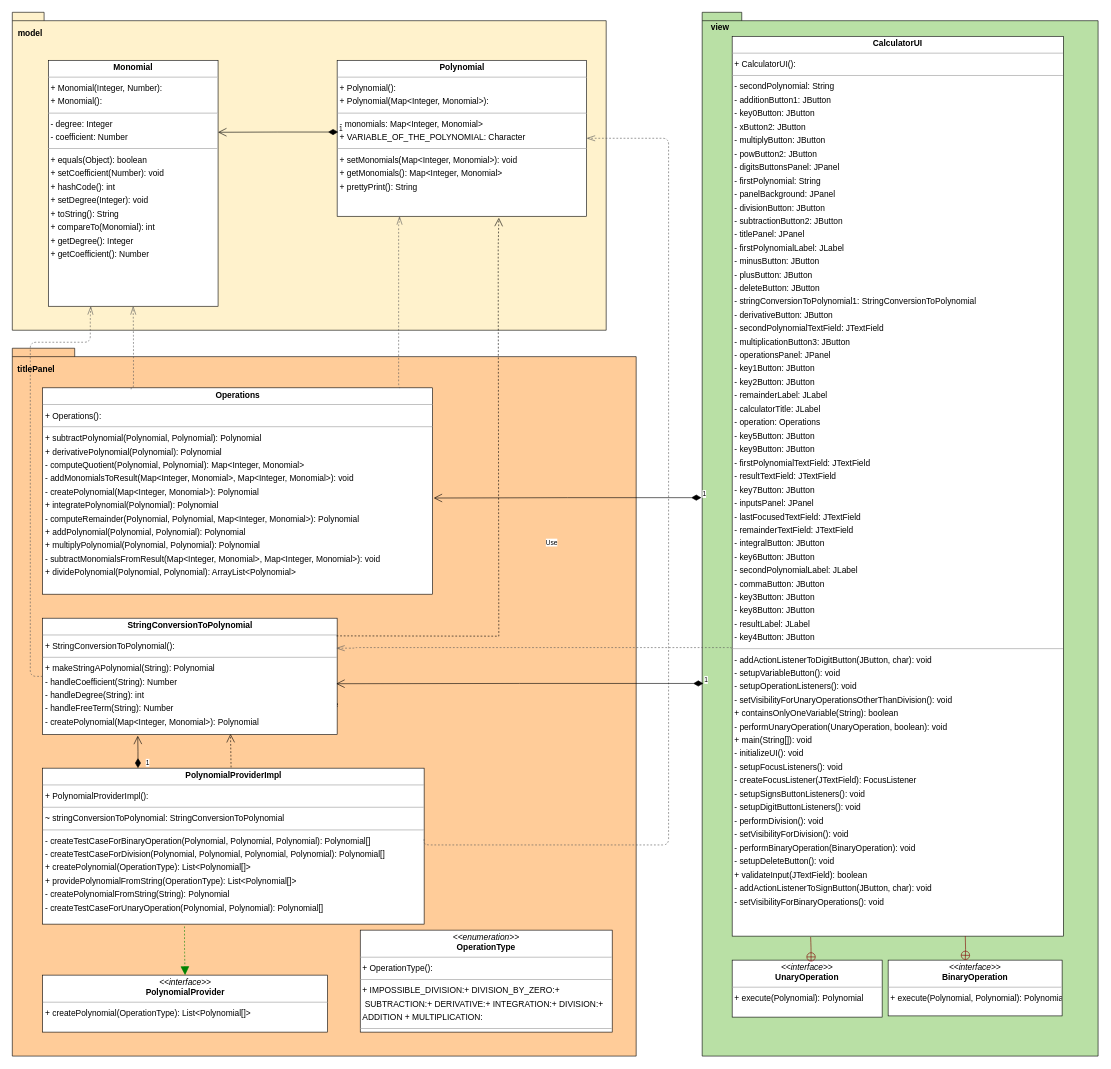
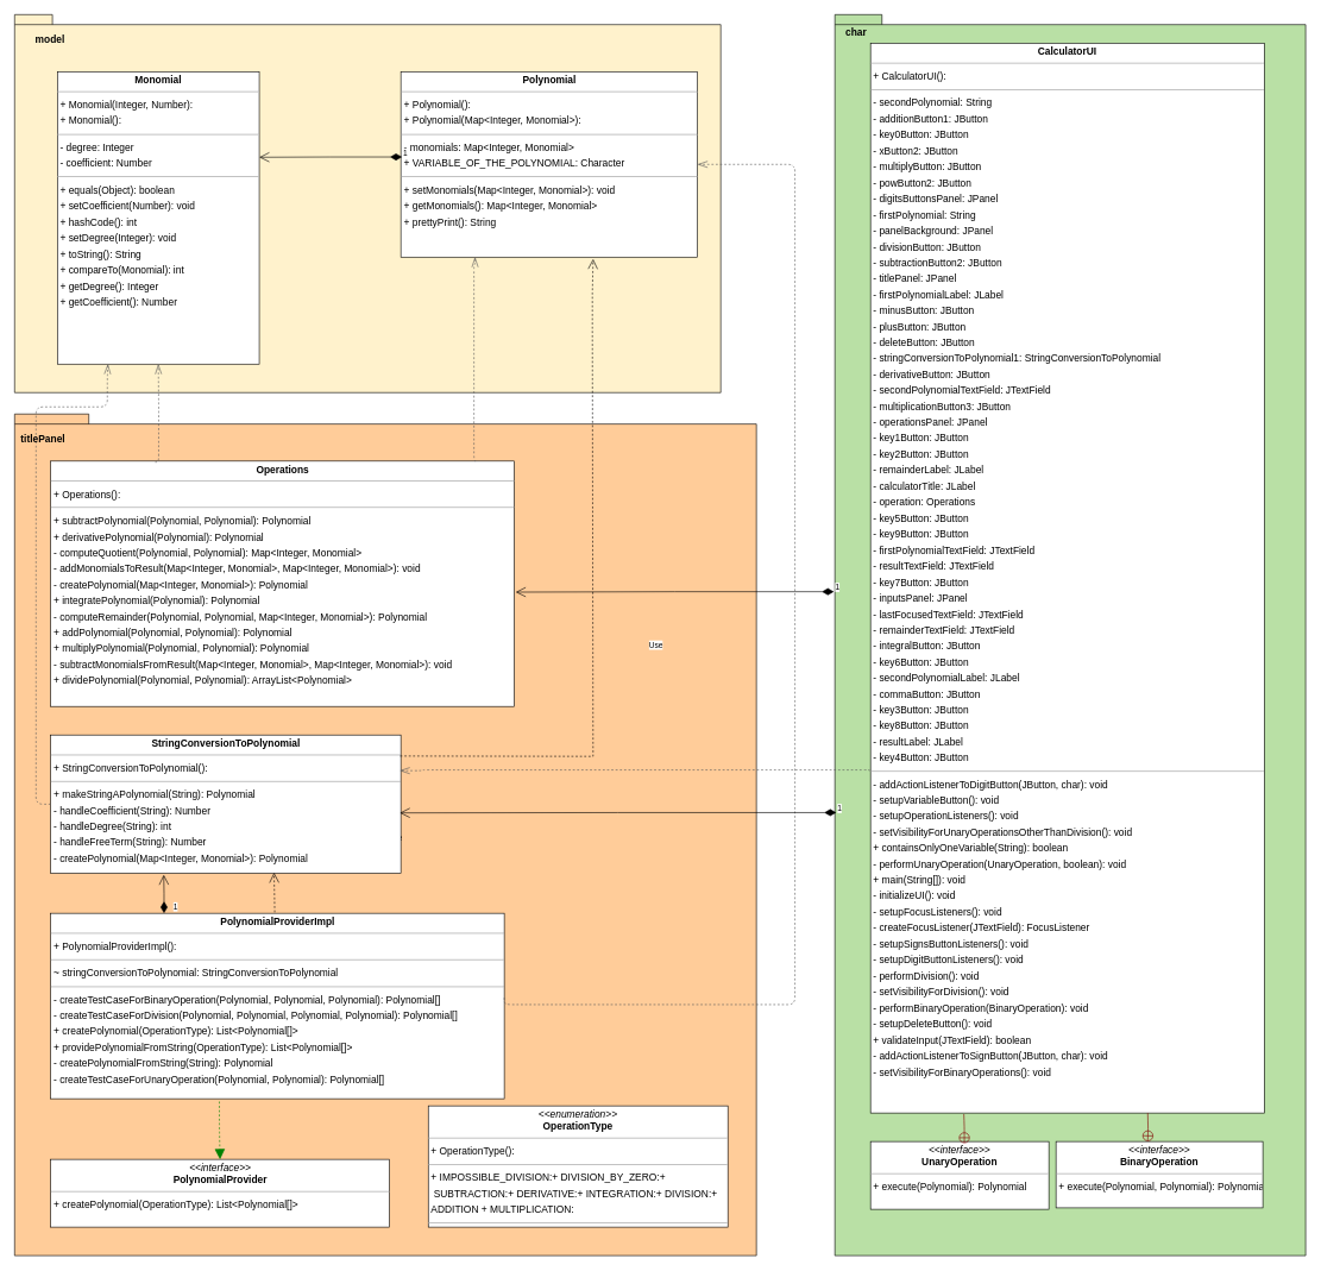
- <mxCell id="25" value="&lt;font style=&quot;font-size: 14px;&quot;&gt;&lt;b&gt;view&lt;/b&gt;&lt;/font&gt;" style="text;strokeColor=none;align=center;fillColor=none;html=1;verticalAlign=middle;whiteSpace=wrap;rounded=0;" vertex="1" parent="1"><mxGeometry x="1170" y="30" width="60" height="30" as="geometry" /></mxCell>
+ <mxCell id="25" value="&lt;font style=&quot;font-size: 14px;&quot;&gt;&lt;b&gt;char&lt;/b&gt;&lt;/font&gt;" style="text;strokeColor=none;align=center;fillColor=none;html=1;verticalAlign=middle;whiteSpace=wrap;rounded=0;" vertex="1" parent="1"><mxGeometry x="1170" y="30" width="60" height="30" as="geometry" /></mxCell>
- <mxCell id="23" value="&lt;font style=&quot;font-size: 14px;&quot;&gt;&lt;b&gt;model&lt;/b&gt;&lt;/font&gt;" style="text;strokeColor=none;align=center;fillColor=none;html=1;verticalAlign=middle;whiteSpace=wrap;rounded=0;" vertex="1" parent="1"><mxGeometry x="20" y="40" width="60" height="30" as="geometry" /></mxCell>
+ <mxCell id="23" value="&lt;font style=&quot;font-size: 14px;&quot;&gt;&lt;b&gt;model&lt;/b&gt;&lt;/font&gt;" style="text;strokeColor=none;align=center;fillColor=none;html=1;verticalAlign=middle;whiteSpace=wrap;rounded=0;" vertex="1" parent="1"><mxGeometry x="40" y="40" width="60" height="30" as="geometry" /></mxCell>
